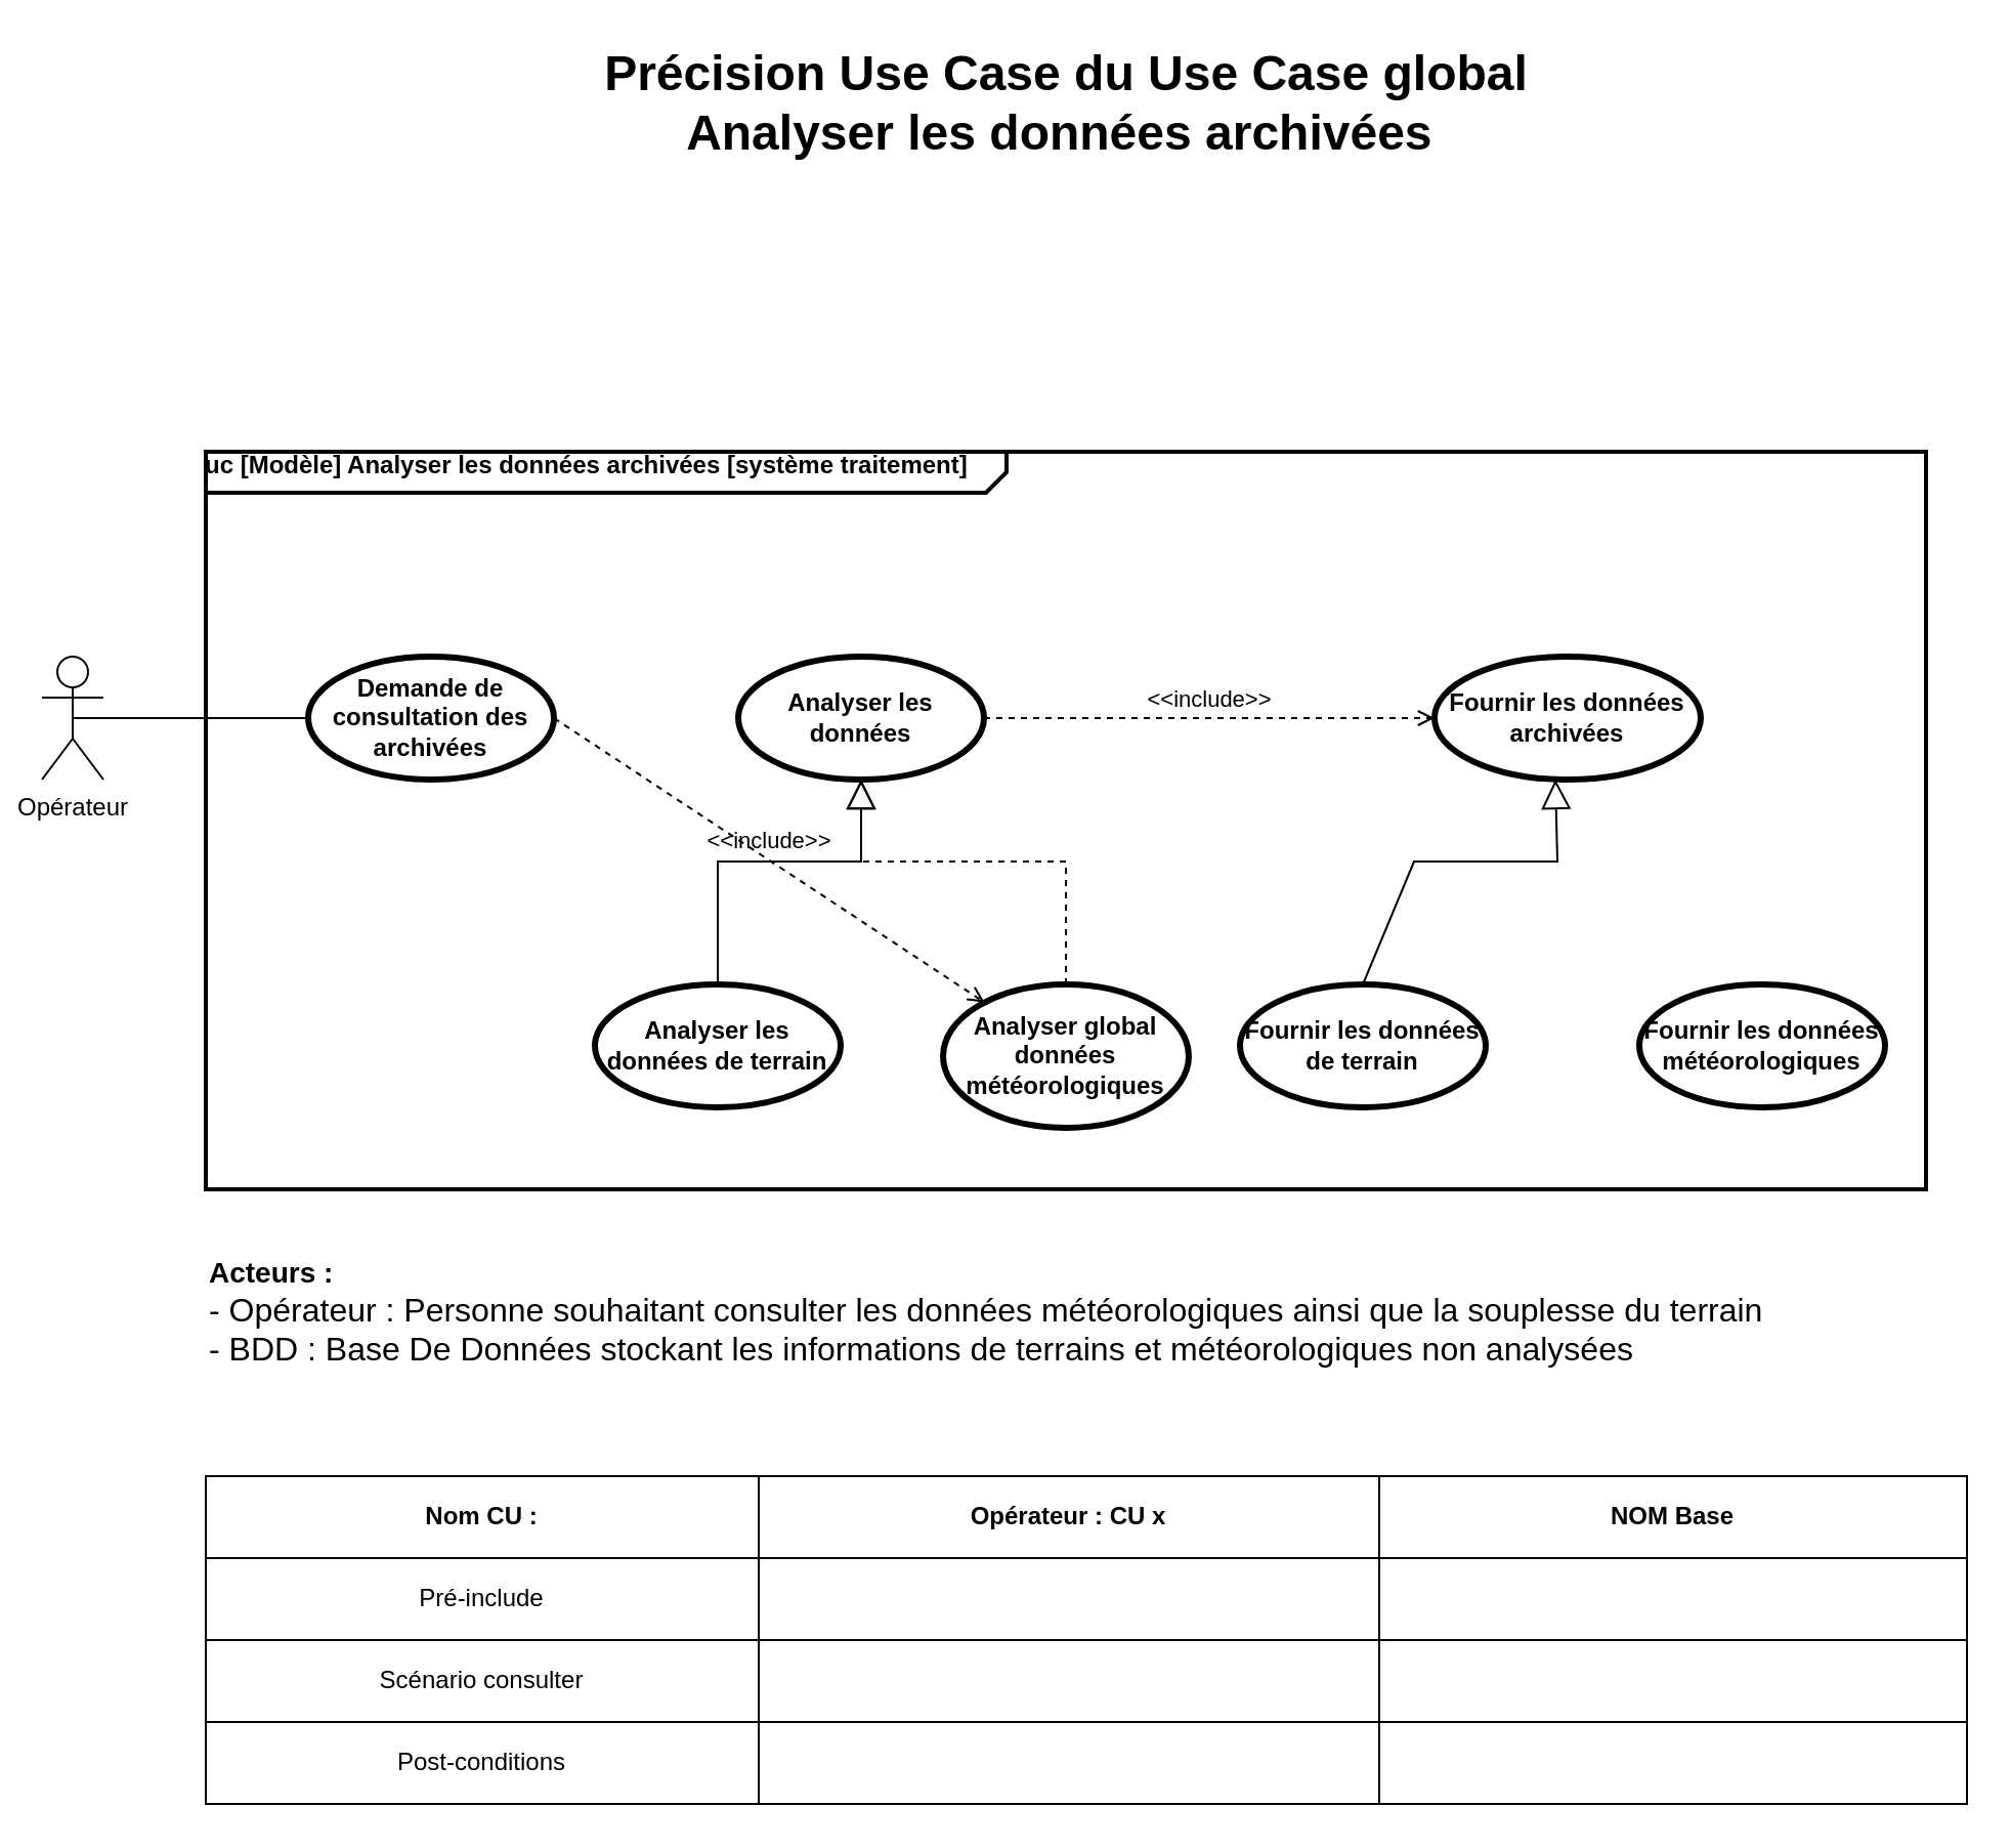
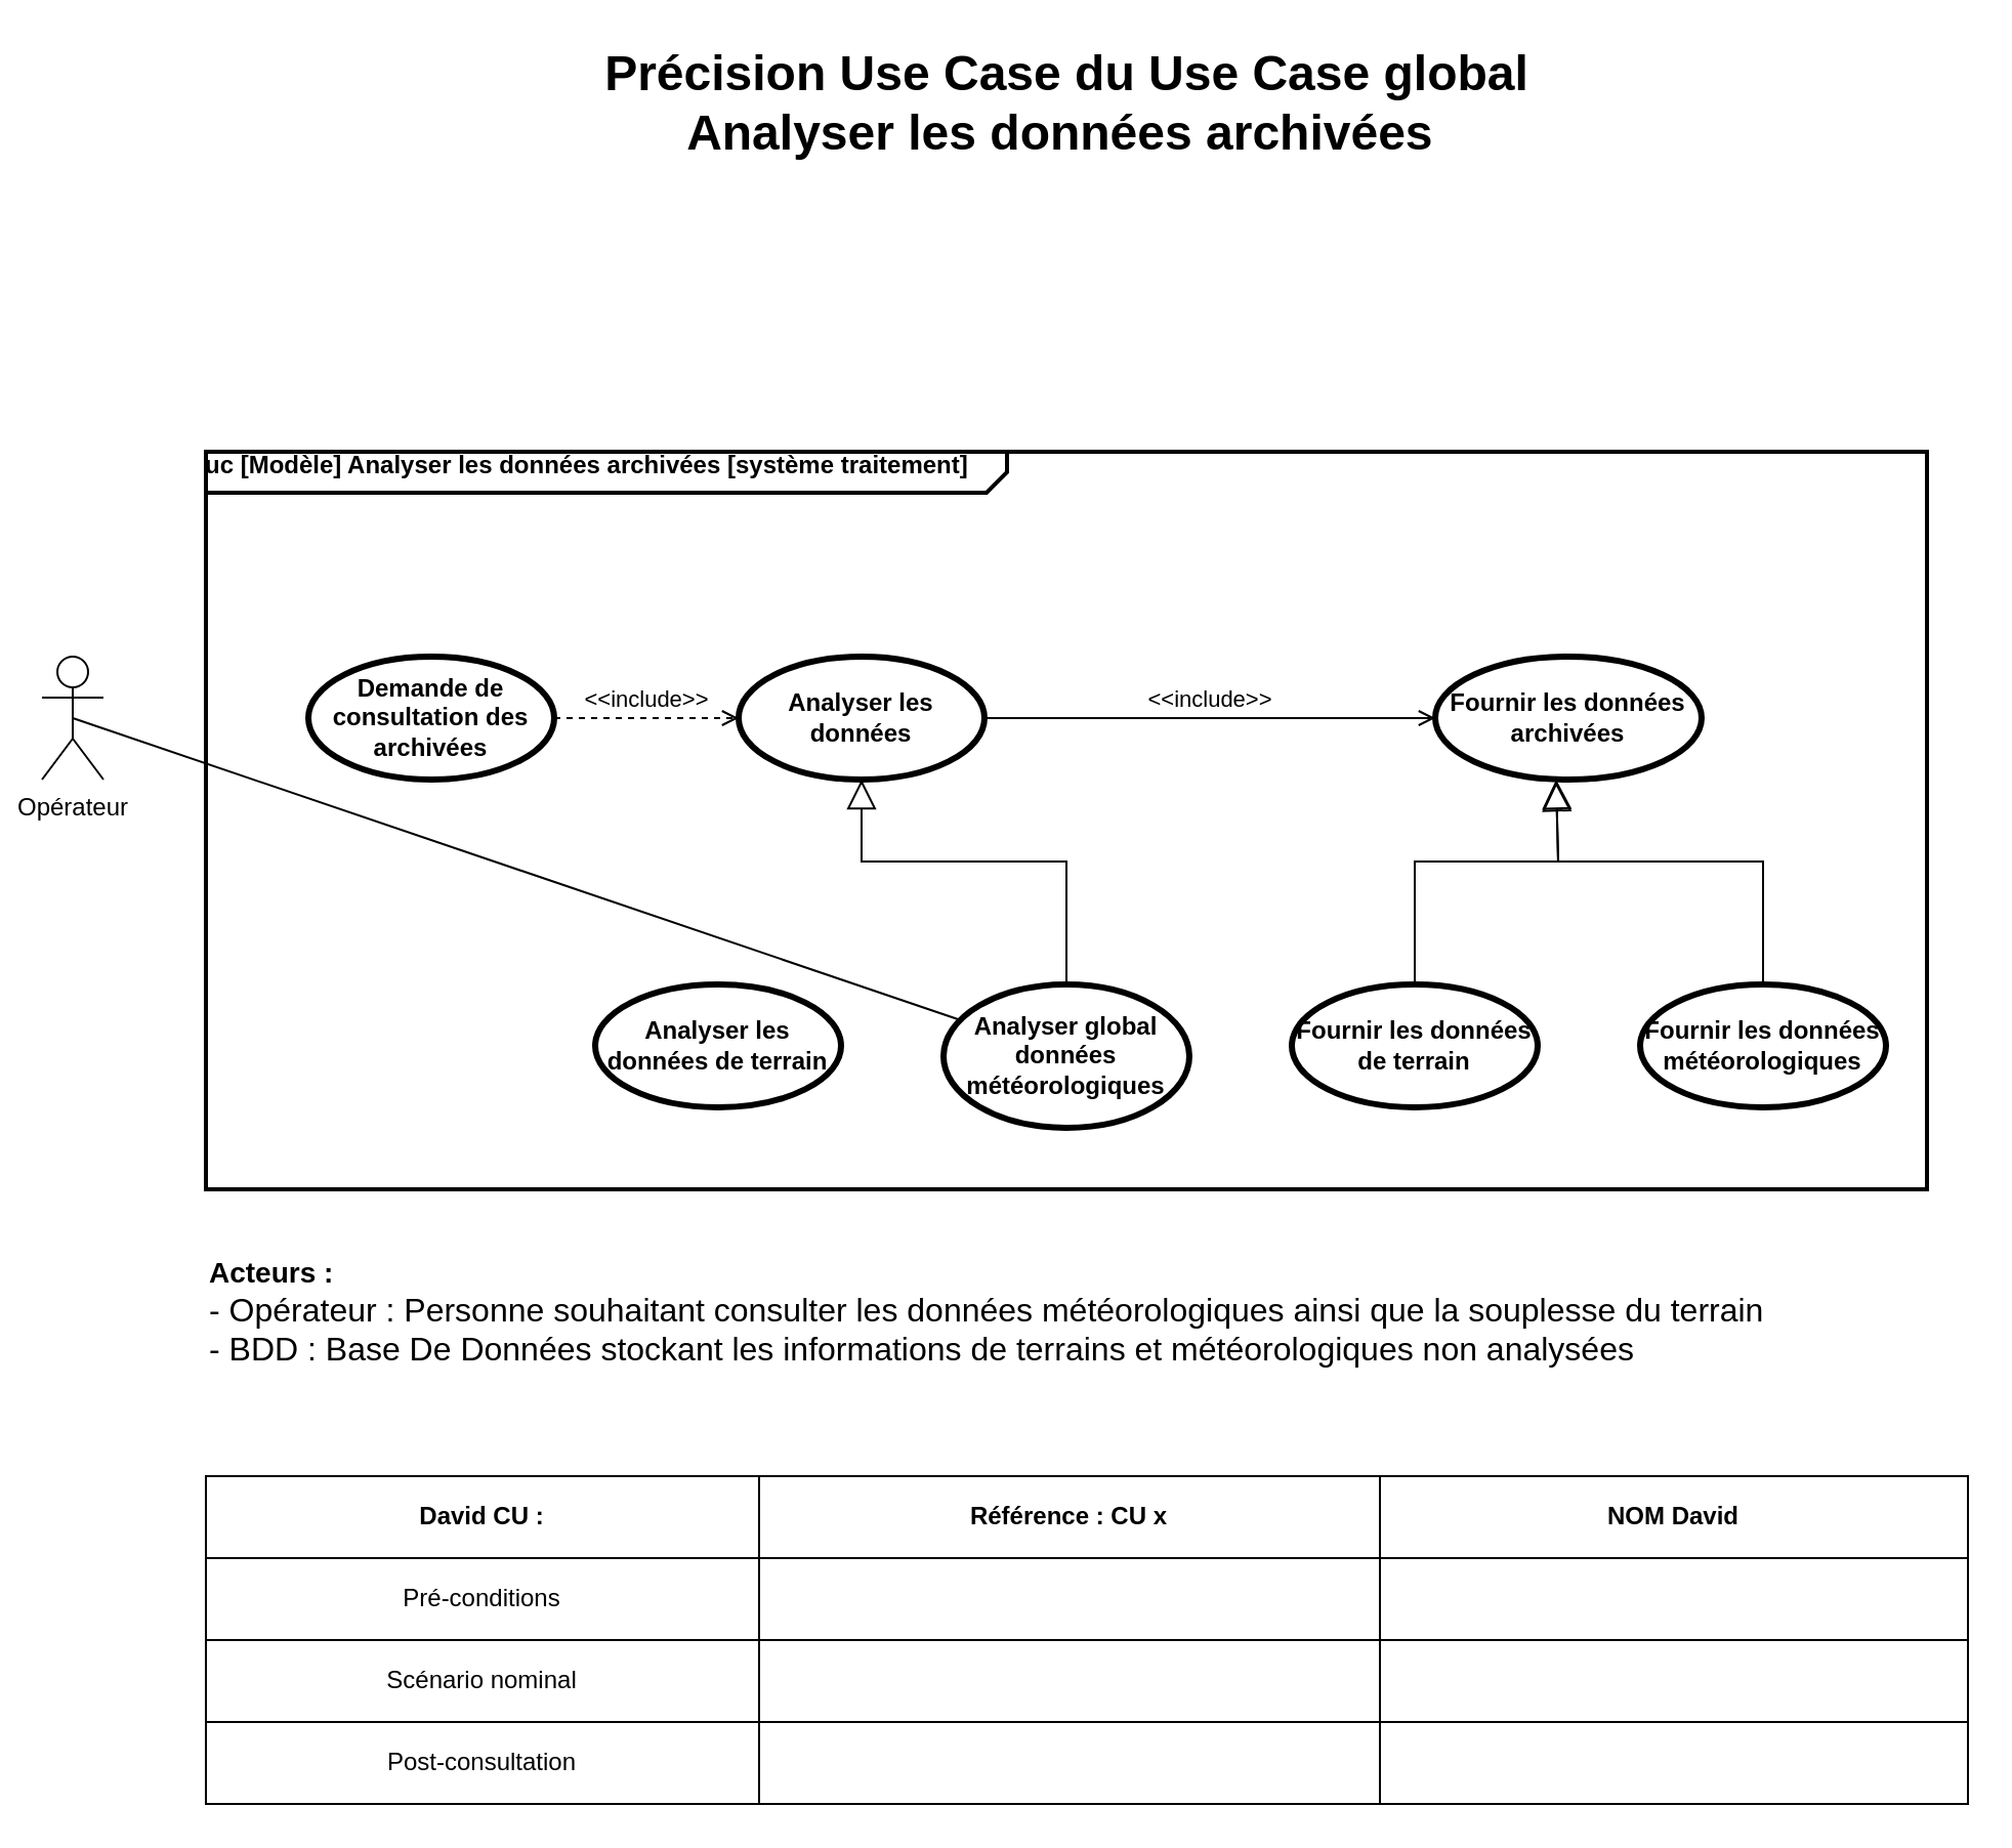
- <mxCell id="18" value="" style="edgeStyle=none;html=1;endArrow=none;verticalAlign=bottom;rounded=0;exitX=0.5;exitY=0.5;exitDx=0;exitDy=0;exitPerimeter=0;entryX=0;entryY=0.5;entryDx=0;entryDy=0;" parent="1" source="17" target="4" edge="1"><mxGeometry width="160" relative="1" as="geometry"><mxPoint x="360" y="480" as="sourcePoint" /><mxPoint x="520" y="480" as="targetPoint" /></mxGeometry></mxCell>
+ <mxCell id="18" value="" style="edgeStyle=none;html=1;endArrow=none;verticalAlign=bottom;rounded=0;exitX=0.5;exitY=0.5;exitDx=0;exitDy=0;exitPerimeter=0;" parent="1" source="17" target="9" edge="1"><mxGeometry width="160" relative="1" as="geometry"><mxPoint x="360" y="480" as="sourcePoint" /><mxPoint x="520" y="480" as="targetPoint" /></mxGeometry></mxCell>
- <mxCell id="16" value="&amp;lt;&amp;lt;include&amp;gt;&amp;gt;" style="edgeStyle=none;html=1;endArrow=open;verticalAlign=bottom;dashed=1;labelBackgroundColor=none;rounded=0;entryX=0;entryY=0.5;entryDx=0;entryDy=0;" parent="1" source="5" target="6" edge="1"><mxGeometry width="160" relative="1" as="geometry"><mxPoint x="280" y="360" as="sourcePoint" /><mxPoint x="370" y="360" as="targetPoint" /></mxGeometry></mxCell>
+ <mxCell id="16" value="&amp;lt;&amp;lt;include&amp;gt;&amp;gt;" style="edgeStyle=none;html=1;endArrow=open;verticalAlign=bottom;dashed=0;labelBackgroundColor=none;rounded=0;entryX=0;entryY=0.5;entryDx=0;entryDy=0;" parent="1" source="5" target="6" edge="1"><mxGeometry width="160" relative="1" as="geometry"><mxPoint x="280" y="360" as="sourcePoint" /><mxPoint x="370" y="360" as="targetPoint" /></mxGeometry></mxCell>
- <mxCell id="7" value="&amp;lt;&amp;lt;include&amp;gt;&amp;gt;" style="edgeStyle=none;html=1;endArrow=open;verticalAlign=bottom;dashed=1;labelBackgroundColor=none;rounded=0;exitX=1;exitY=0.5;exitDx=0;exitDy=0;" parent="1" source="4" target="9" edge="1"><mxGeometry width="160" relative="1" as="geometry"><mxPoint x="480" y="480" as="sourcePoint" /><mxPoint x="640" y="480" as="targetPoint" /></mxGeometry></mxCell>
+ <mxCell id="7" value="&amp;lt;&amp;lt;include&amp;gt;&amp;gt;" style="edgeStyle=none;html=1;endArrow=open;verticalAlign=bottom;dashed=1;labelBackgroundColor=none;rounded=0;entryX=0;entryY=0.5;entryDx=0;entryDy=0;exitX=1;exitY=0.5;exitDx=0;exitDy=0;" parent="1" source="4" target="5" edge="1"><mxGeometry width="160" relative="1" as="geometry"><mxPoint x="480" y="480" as="sourcePoint" /><mxPoint x="640" y="480" as="targetPoint" /></mxGeometry></mxCell>
- <mxCell id="11" value="" style="edgeStyle=none;html=1;endArrow=block;endFill=0;endSize=12;verticalAlign=bottom;rounded=0;entryX=0.5;entryY=1;entryDx=0;entryDy=0;exitX=0.5;exitY=0;exitDx=0;exitDy=0;dashed=1;" parent="1" source="9" target="5" edge="1"><mxGeometry width="160" relative="1" as="geometry"><mxPoint x="364" y="490" as="sourcePoint" /><mxPoint x="430" y="390" as="targetPoint" /><Array as="points"><mxPoint x="520" y="420" /><mxPoint x="420" y="420" /></Array></mxGeometry></mxCell>
+ <mxCell id="11" value="" style="edgeStyle=none;html=1;endArrow=block;endFill=0;endSize=12;verticalAlign=bottom;rounded=0;entryX=0.5;entryY=1;entryDx=0;entryDy=0;exitX=0.5;exitY=0;exitDx=0;exitDy=0;" parent="1" source="9" target="5" edge="1"><mxGeometry width="160" relative="1" as="geometry"><mxPoint x="364" y="490" as="sourcePoint" /><mxPoint x="430" y="390" as="targetPoint" /><Array as="points"><mxPoint x="520" y="420" /><mxPoint x="420" y="420" /></Array></mxGeometry></mxCell>
+ <mxCell id="15" value="" style="edgeStyle=none;html=1;endArrow=block;endFill=0;endSize=12;verticalAlign=bottom;rounded=0;entryX=0.454;entryY=1.017;entryDx=0;entryDy=0;exitX=0.5;exitY=0;exitDx=0;exitDy=0;entryPerimeter=0;" parent="1" source="13" target="6" edge="1"><mxGeometry width="160" relative="1" as="geometry"><mxPoint x="704" y="490" as="sourcePoint" /><mxPoint x="760" y="380" as="targetPoint" /><Array as="points"><mxPoint x="860" y="420" /><mxPoint x="760" y="420" /></Array></mxGeometry></mxCell>
- <mxCell id="8" value="" style="edgeStyle=none;html=1;endArrow=block;endFill=0;endSize=12;verticalAlign=bottom;rounded=0;entryX=0.5;entryY=1;entryDx=0;entryDy=0;exitX=0.5;exitY=0;exitDx=0;exitDy=0;" parent="1" source="10" target="5" edge="1"><mxGeometry width="160" relative="1" as="geometry"><mxPoint x="560" y="480" as="sourcePoint" /><mxPoint x="720" y="480" as="targetPoint" /><Array as="points"><mxPoint x="350" y="420" /><mxPoint x="420" y="420" /></Array></mxGeometry></mxCell>
- <mxCell id="14" value="Fournir les données de terrain" style="shape=ellipse;html=1;strokeWidth=3;fontStyle=1;whiteSpace=wrap;align=center;perimeter=ellipsePerimeter;" parent="1" vertex="1"><mxGeometry x="605" y="480" width="120" height="60" as="geometry" /></mxCell>
+ <mxCell id="14" value="Fournir les données de terrain" style="shape=ellipse;html=1;strokeWidth=3;fontStyle=1;whiteSpace=wrap;align=center;perimeter=ellipsePerimeter;" parent="1" vertex="1"><mxGeometry x="630" y="480" width="120" height="60" as="geometry" /></mxCell>
- <mxCell id="22" value="&lt;b&gt;Nom CU :&lt;/b&gt;" style="shape=partialRectangle;html=1;whiteSpace=wrap;connectable=0;strokeColor=inherit;overflow=hidden;fillColor=none;top=0;left=0;bottom=0;right=0;pointerEvents=1;" parent="21" vertex="1"><mxGeometry width="270" height="40" as="geometry"><mxRectangle width="270" height="40" as="alternateBounds" /></mxGeometry></mxCell>
+ <mxCell id="22" value="&lt;b&gt;David CU :&lt;/b&gt;" style="shape=partialRectangle;html=1;whiteSpace=wrap;connectable=0;strokeColor=inherit;overflow=hidden;fillColor=none;top=0;left=0;bottom=0;right=0;pointerEvents=1;" parent="21" vertex="1"><mxGeometry width="270" height="40" as="geometry"><mxRectangle width="270" height="40" as="alternateBounds" /></mxGeometry></mxCell>
- <mxCell id="23" value="&lt;b&gt;Opérateur : CU x&lt;/b&gt;" style="shape=partialRectangle;html=1;whiteSpace=wrap;connectable=0;strokeColor=inherit;overflow=hidden;fillColor=none;top=0;left=0;bottom=0;right=0;pointerEvents=1;" parent="21" vertex="1"><mxGeometry x="270" width="303" height="40" as="geometry"><mxRectangle width="303" height="40" as="alternateBounds" /></mxGeometry></mxCell>
+ <mxCell id="23" value="&lt;b&gt;Référence : CU x&lt;/b&gt;" style="shape=partialRectangle;html=1;whiteSpace=wrap;connectable=0;strokeColor=inherit;overflow=hidden;fillColor=none;top=0;left=0;bottom=0;right=0;pointerEvents=1;" parent="21" vertex="1"><mxGeometry x="270" width="303" height="40" as="geometry"><mxRectangle width="303" height="40" as="alternateBounds" /></mxGeometry></mxCell>
- <mxCell id="24" value="&lt;b&gt;NOM Base&lt;/b&gt;" style="shape=partialRectangle;html=1;whiteSpace=wrap;connectable=0;strokeColor=inherit;overflow=hidden;fillColor=none;top=0;left=0;bottom=0;right=0;pointerEvents=1;" parent="21" vertex="1"><mxGeometry x="573" width="287" height="40" as="geometry"><mxRectangle width="287" height="40" as="alternateBounds" /></mxGeometry></mxCell>
+ <mxCell id="24" value="&lt;b&gt;NOM David&lt;/b&gt;" style="shape=partialRectangle;html=1;whiteSpace=wrap;connectable=0;strokeColor=inherit;overflow=hidden;fillColor=none;top=0;left=0;bottom=0;right=0;pointerEvents=1;" parent="21" vertex="1"><mxGeometry x="573" width="287" height="40" as="geometry"><mxRectangle width="287" height="40" as="alternateBounds" /></mxGeometry></mxCell>
- <mxCell id="26" value="Pré-include" style="shape=partialRectangle;html=1;whiteSpace=wrap;connectable=0;strokeColor=inherit;overflow=hidden;fillColor=none;top=0;left=0;bottom=0;right=0;pointerEvents=1;" parent="25" vertex="1"><mxGeometry width="270" height="40" as="geometry"><mxRectangle width="270" height="40" as="alternateBounds" /></mxGeometry></mxCell>
+ <mxCell id="26" value="Pré-conditions" style="shape=partialRectangle;html=1;whiteSpace=wrap;connectable=0;strokeColor=inherit;overflow=hidden;fillColor=none;top=0;left=0;bottom=0;right=0;pointerEvents=1;" parent="25" vertex="1"><mxGeometry width="270" height="40" as="geometry"><mxRectangle width="270" height="40" as="alternateBounds" /></mxGeometry></mxCell>
- <mxCell id="30" value="Scénario consulter" style="shape=partialRectangle;html=1;whiteSpace=wrap;connectable=0;strokeColor=inherit;overflow=hidden;fillColor=none;top=0;left=0;bottom=0;right=0;pointerEvents=1;" parent="29" vertex="1"><mxGeometry width="270" height="40" as="geometry"><mxRectangle width="270" height="40" as="alternateBounds" /></mxGeometry></mxCell>
+ <mxCell id="30" value="Scénario nominal" style="shape=partialRectangle;html=1;whiteSpace=wrap;connectable=0;strokeColor=inherit;overflow=hidden;fillColor=none;top=0;left=0;bottom=0;right=0;pointerEvents=1;" parent="29" vertex="1"><mxGeometry width="270" height="40" as="geometry"><mxRectangle width="270" height="40" as="alternateBounds" /></mxGeometry></mxCell>
- <mxCell id="34" value="Post-conditions" style="shape=partialRectangle;html=1;whiteSpace=wrap;connectable=0;strokeColor=inherit;overflow=hidden;fillColor=none;top=0;left=0;bottom=0;right=0;pointerEvents=1;" parent="33" vertex="1"><mxGeometry width="270" height="40" as="geometry"><mxRectangle width="270" height="40" as="alternateBounds" /></mxGeometry></mxCell>
+ <mxCell id="34" value="Post-consultation" style="shape=partialRectangle;html=1;whiteSpace=wrap;connectable=0;strokeColor=inherit;overflow=hidden;fillColor=none;top=0;left=0;bottom=0;right=0;pointerEvents=1;" parent="33" vertex="1"><mxGeometry width="270" height="40" as="geometry"><mxRectangle width="270" height="40" as="alternateBounds" /></mxGeometry></mxCell>
